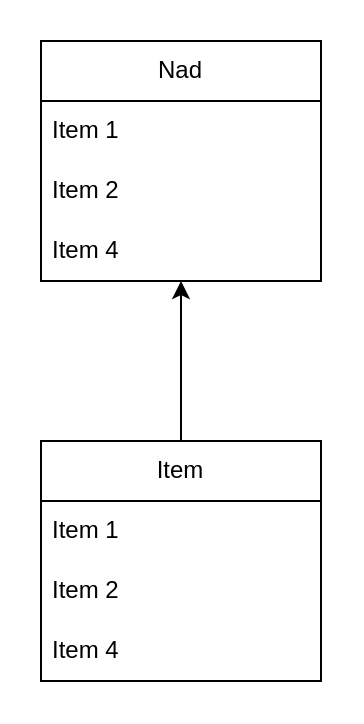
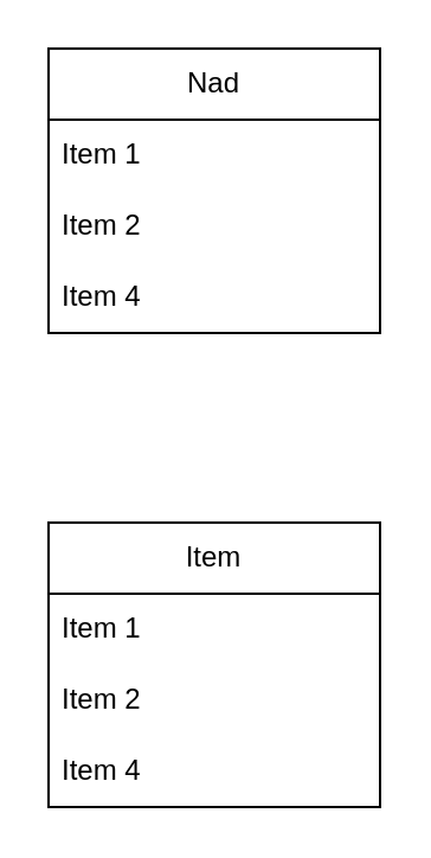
- <mxCell id="2" value="" style="edgeStyle=orthogonalEdgeStyle;rounded=0;orthogonalLoop=1;jettySize=auto;html=1;" edge="1" parent="1" source="3" target="7"><mxGeometry relative="1" as="geometry" /></mxCell>
